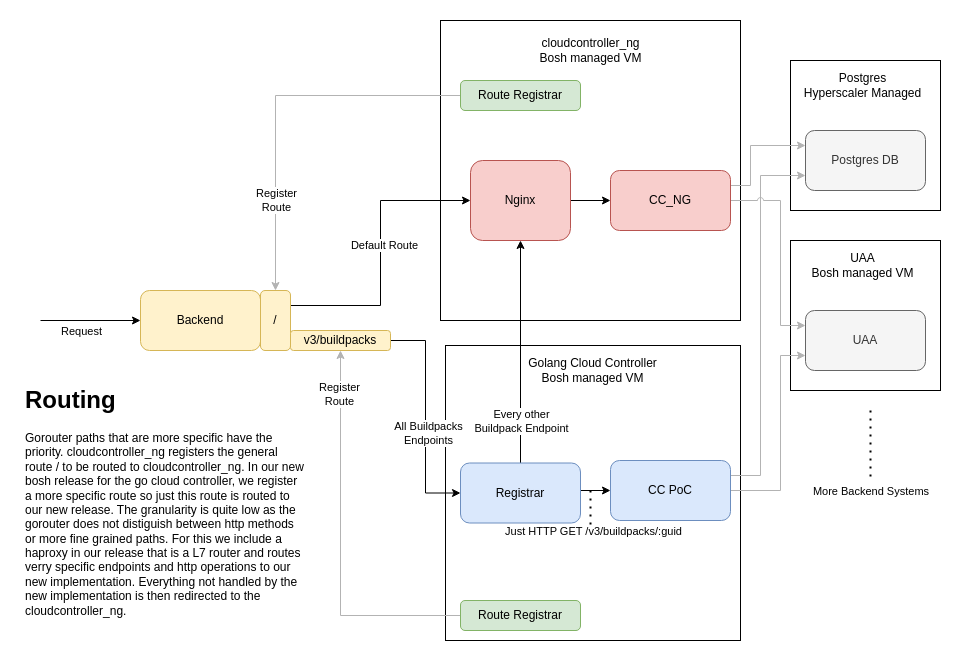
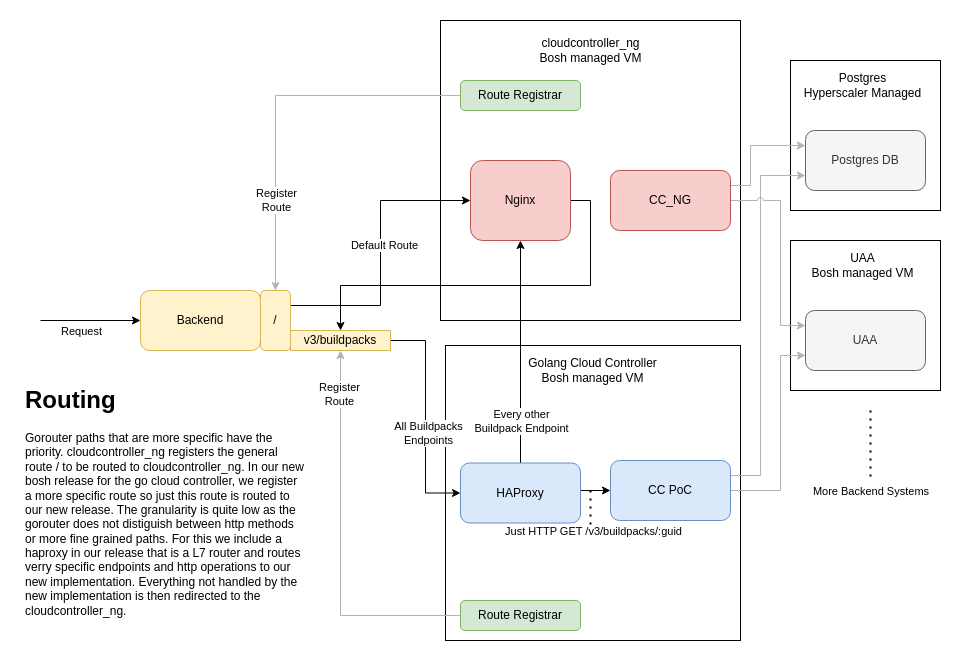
- <mxCell id="34" style="edgeStyle=orthogonalEdgeStyle;rounded=0;orthogonalLoop=1;jettySize=auto;html=1;exitX=1;exitY=0.5;exitDx=0;exitDy=0;entryX=0;entryY=0.5;entryDx=0;entryDy=0;strokeColor=#000000;fillColor=#CCCCCC;" parent="1" source="35" target="29" edge="1"><mxGeometry relative="1" as="geometry" /></mxCell>
+ <mxCell id="34" style="edgeStyle=orthogonalEdgeStyle;rounded=0;orthogonalLoop=1;jettySize=auto;html=1;exitX=1;exitY=0.5;exitDx=0;exitDy=0;strokeColor=#000000;fillColor=#CCCCCC;" parent="1" source="35" target="24" edge="1"><mxGeometry relative="1" as="geometry" /></mxCell>
- <mxCell id="24" value="v3/buildpacks" style="rounded=1;whiteSpace=wrap;html=1;fillColor=#fff2cc;strokeColor=#d6b656;" parent="1" vertex="1"><mxGeometry x="290" y="330" width="100" height="20" as="geometry" /></mxCell>
+ <mxCell id="24" value="v3/buildpacks" style="whiteSpace=wrap;html=1;fillColor=#fff2cc;strokeColor=#d6b656;rounded=0;" parent="1" vertex="1"><mxGeometry x="290" y="330" width="100" height="20" as="geometry" /></mxCell>
- <mxCell id="18" value="Registrar" style="rounded=1;whiteSpace=wrap;html=1;fillColor=#dae8fc;strokeColor=#6c8ebf;" parent="1" vertex="1"><mxGeometry x="460" y="462.5" width="120" height="60" as="geometry" /></mxCell>
+ <mxCell id="18" value="HAProxy" style="rounded=1;whiteSpace=wrap;html=1;fillColor=#dae8fc;strokeColor=#6c8ebf;" parent="1" vertex="1"><mxGeometry x="460" y="462.5" width="120" height="60" as="geometry" /></mxCell>
